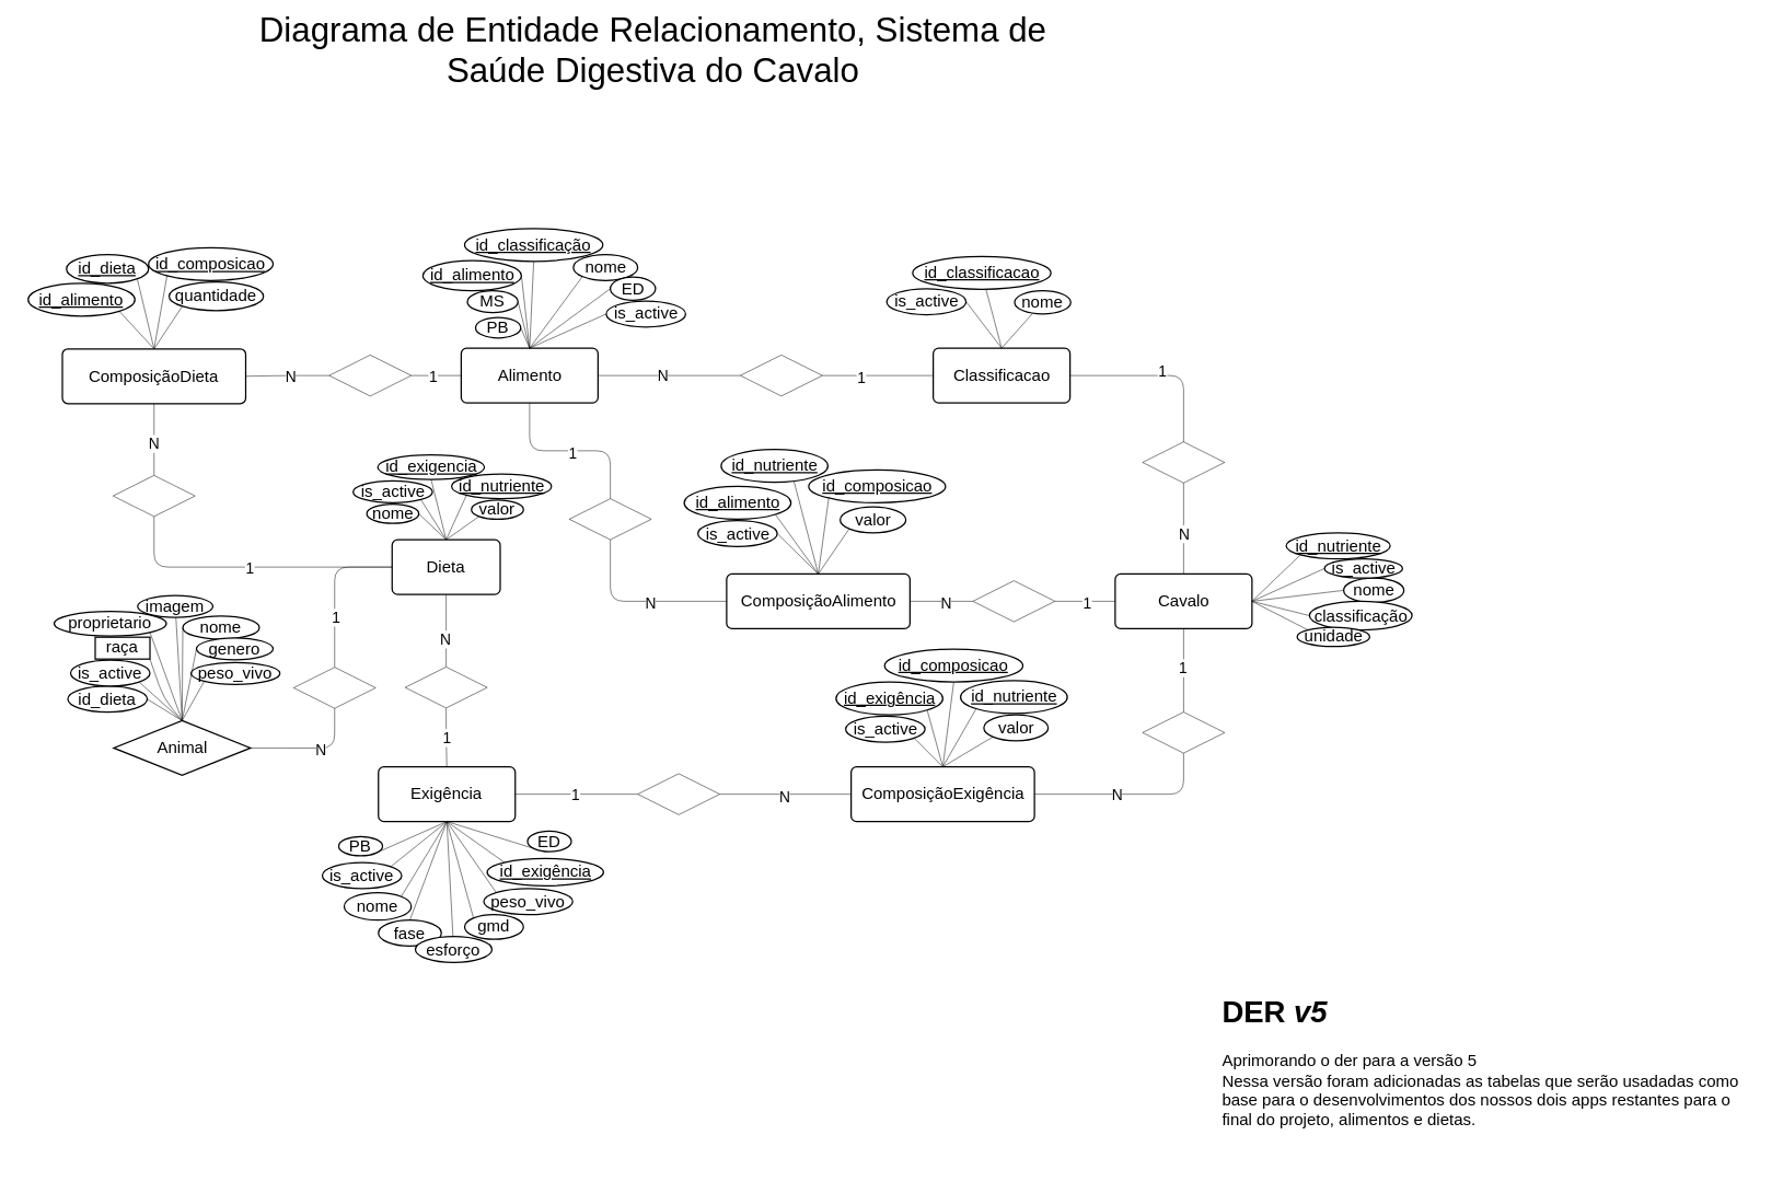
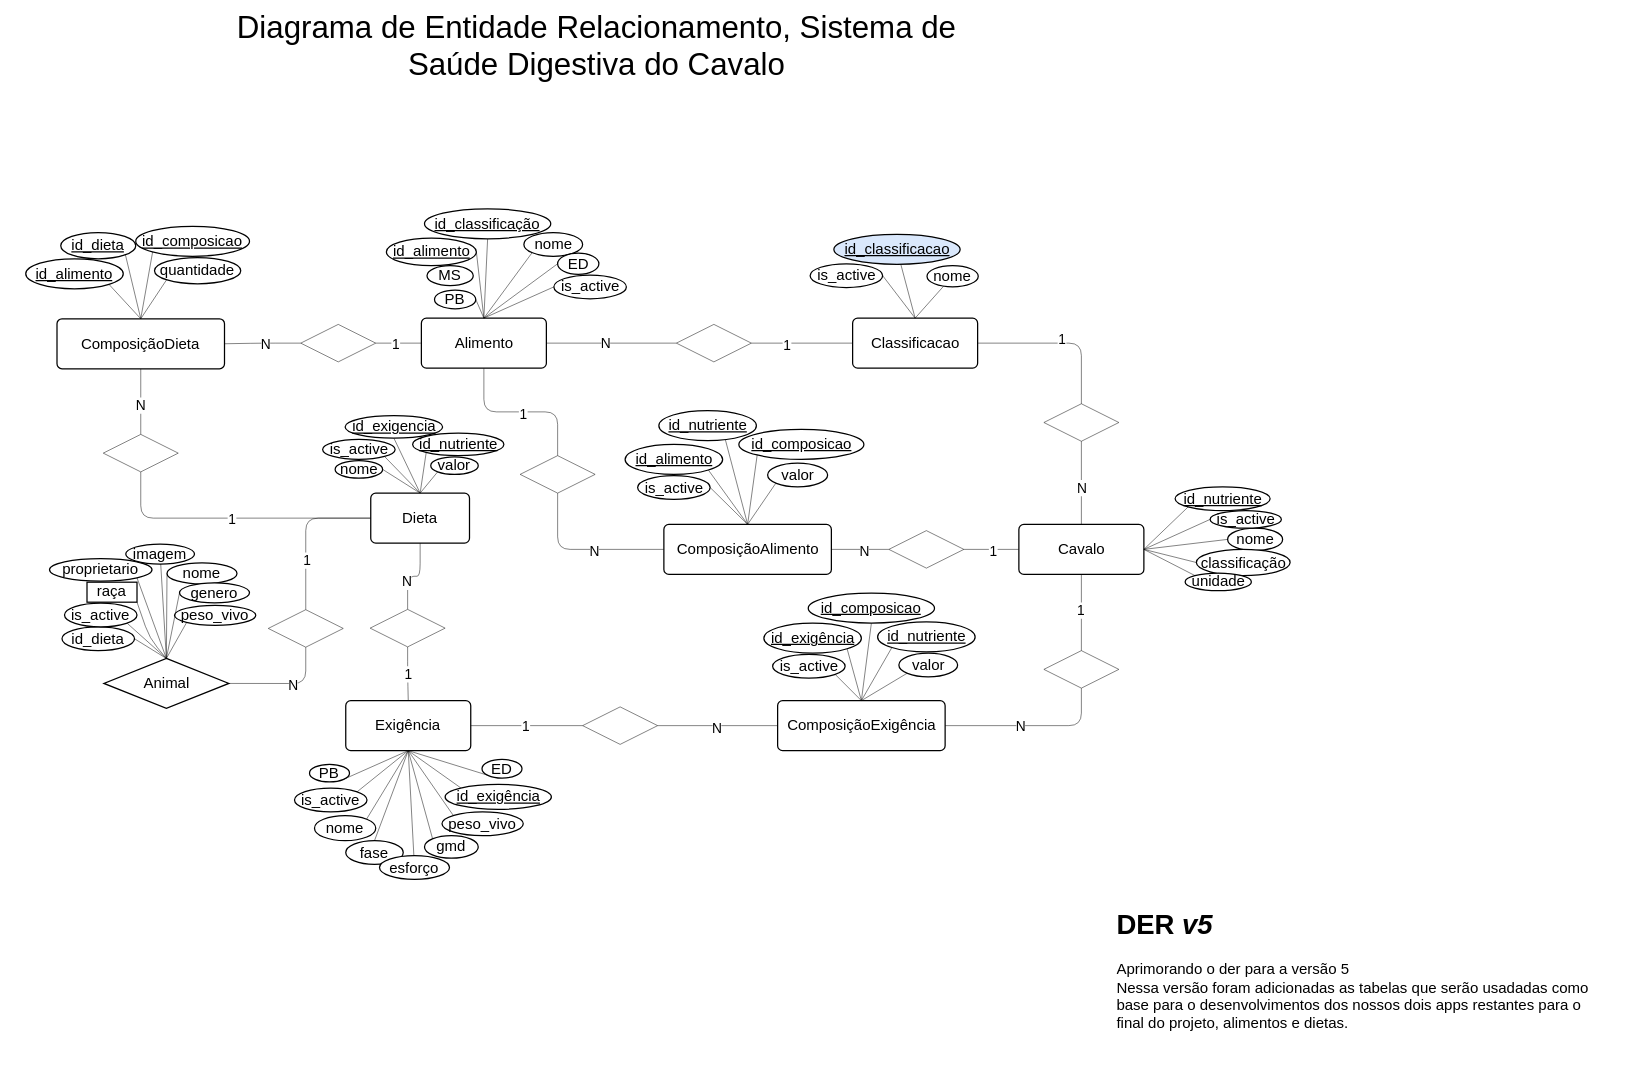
- <mxCell id="6" value="&lt;u&gt;id_classificacao&lt;/u&gt;" style="ellipse;whiteSpace=wrap;html=1;align=center;" parent="3" vertex="1"><mxGeometry x="55" y="2" width="101" height="24" as="geometry" /></mxCell>
+ <mxCell id="6" value="&lt;u&gt;id_classificacao&lt;/u&gt;" style="ellipse;whiteSpace=wrap;html=1;align=center;fillColor=#dae8fc;" parent="3" vertex="1"><mxGeometry x="55" y="2" width="101" height="24" as="geometry" /></mxCell>
- <mxCell id="29" style="rounded=0;orthogonalLoop=1;jettySize=auto;html=1;exitX=1;exitY=0.5;exitDx=0;exitDy=0;entryX=0.5;entryY=0;entryDx=0;entryDy=0;endArrow=none;startFill=0;strokeWidth=0.394;" parent="21" source="30" target="22" edge="1"><mxGeometry relative="1" as="geometry" /></mxCell>
- <mxCell id="95" value="Dieta" style="rounded=1;arcSize=10;whiteSpace=wrap;html=1;align=center;" parent="1" vertex="1"><mxGeometry x="286" y="394" width="79" height="40" as="geometry" /></mxCell>
+ <mxCell id="95" value="Dieta" style="rounded=1;arcSize=10;whiteSpace=wrap;html=1;align=center;" parent="1" vertex="1"><mxGeometry x="296" y="394" width="79" height="40" as="geometry" /></mxCell>
